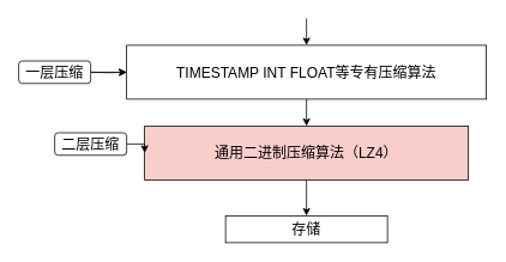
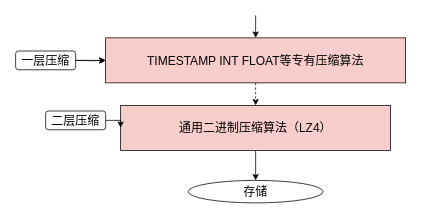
- <mxCell id="4" value="&lt;font style=&quot;font-size: 16px;&quot;&gt;TIMESTAMP INT FLOAT等专有压缩算法&lt;/font&gt;" style="rounded=0;whiteSpace=wrap;html=1;" parent="1" vertex="1"><mxGeometry x="140" y="50" width="400" height="60" as="geometry" /></mxCell>
+ <mxCell id="4" value="&lt;font style=&quot;font-size: 16px;&quot;&gt;TIMESTAMP INT FLOAT等专有压缩算法&lt;/font&gt;" style="rounded=0;whiteSpace=wrap;html=1;fillColor=#f8cecc;" parent="1" vertex="1"><mxGeometry x="140" y="50" width="400" height="60" as="geometry" /></mxCell>
- <mxCell id="3" style="edgeStyle=orthogonalEdgeStyle;rounded=0;orthogonalLoop=1;jettySize=auto;html=1;exitX=0.5;exitY=1;exitDx=0;exitDy=0;entryX=0.5;entryY=0;entryDx=0;entryDy=0;fontSize=16;" parent="1" source="4" target="6" edge="1"><mxGeometry relative="1" as="geometry" /></mxCell>
+ <mxCell id="3" style="edgeStyle=orthogonalEdgeStyle;rounded=0;orthogonalLoop=1;jettySize=auto;html=1;exitX=0.5;exitY=1;exitDx=0;exitDy=0;entryX=0.5;entryY=0;entryDx=0;entryDy=0;fontSize=16;dashed=1;" parent="1" source="4" target="6" edge="1"><mxGeometry relative="1" as="geometry" /></mxCell>
- <mxCell id="7" value="&lt;font style=&quot;font-size: 16px;&quot;&gt;存储&lt;/font&gt;" style="rounded=0;whiteSpace=wrap;html=1;fontSize=16;" parent="1" vertex="1"><mxGeometry x="250" y="240" width="180" height="30" as="geometry" /></mxCell>
+ <mxCell id="7" value="&lt;font style=&quot;font-size: 16px;&quot;&gt;存储&lt;/font&gt;" style="ellipse;whiteSpace=wrap;html=1;fontSize=16;" parent="1" vertex="1"><mxGeometry x="250" y="240" width="180" height="30" as="geometry" /></mxCell>
